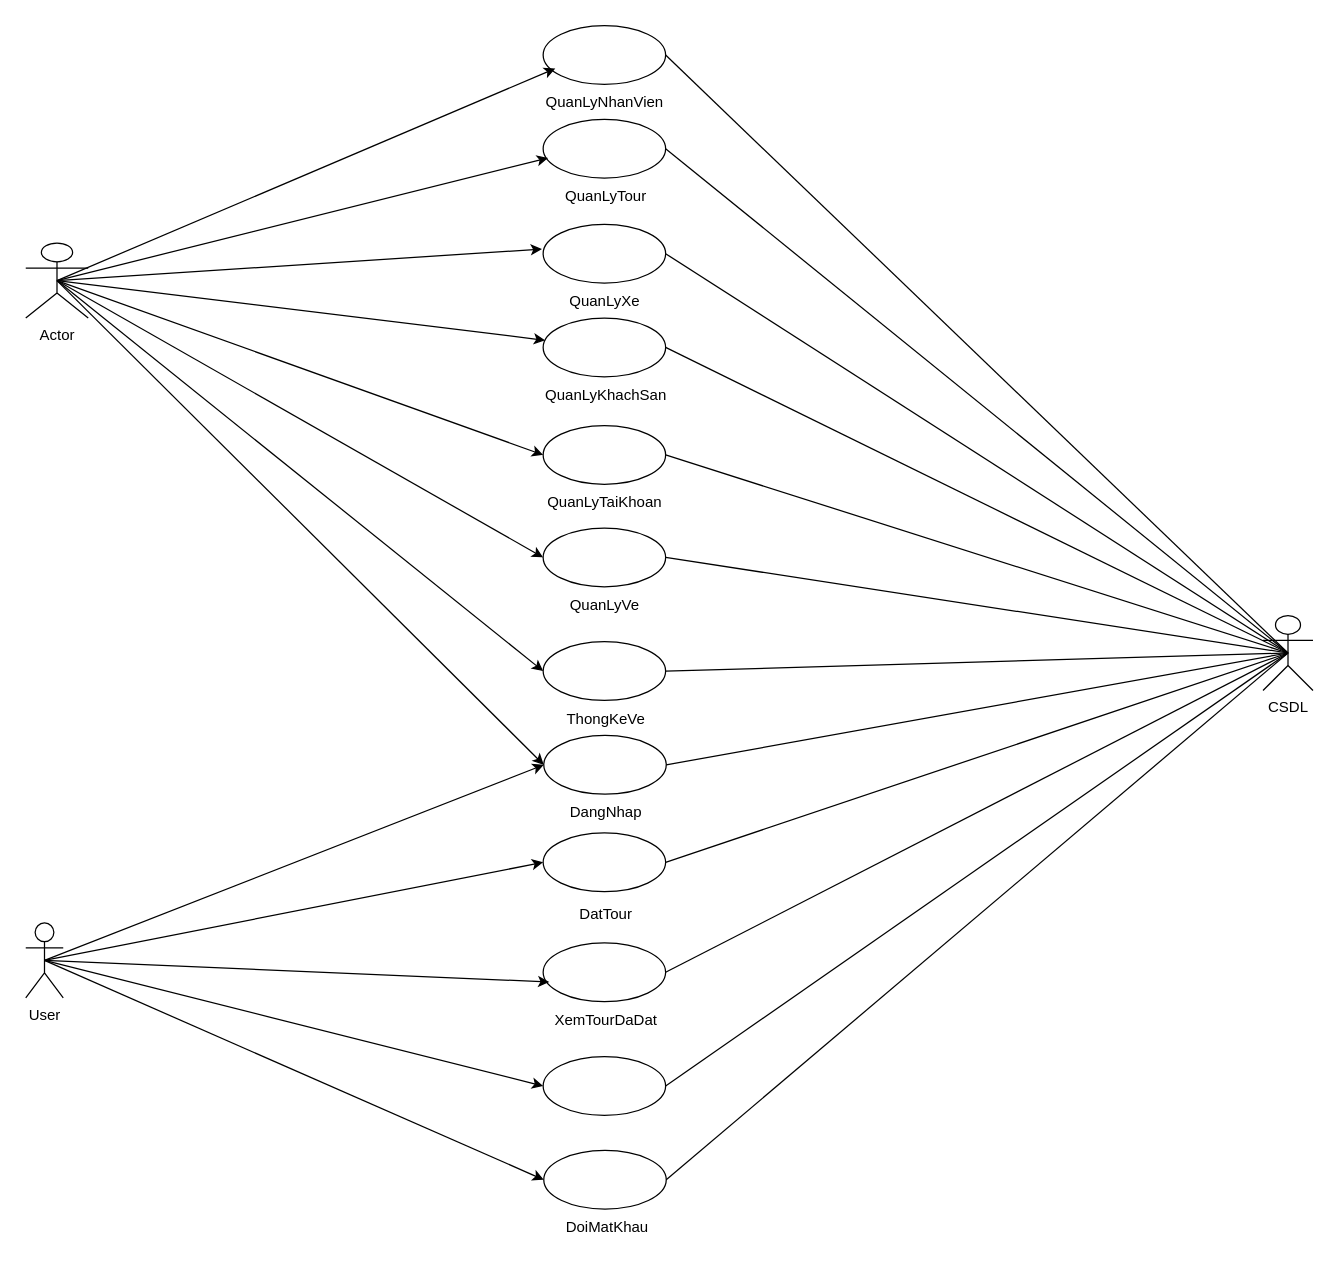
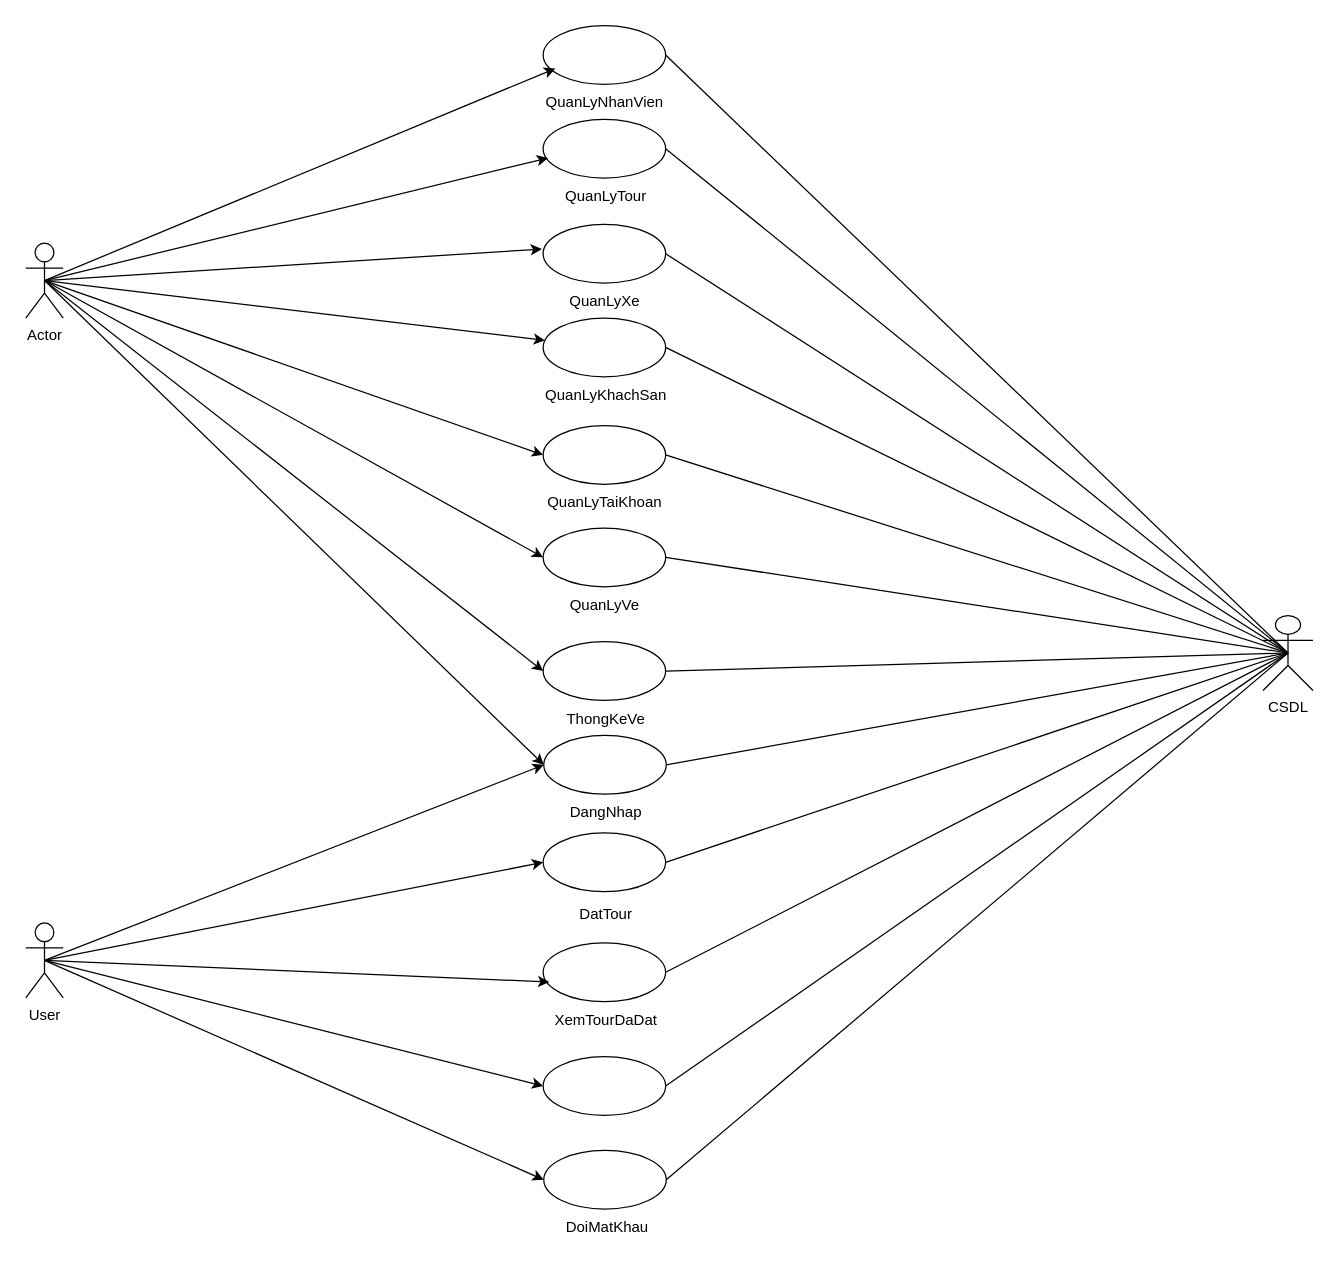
- <mxCell id="34" value="Actor" style="shape=umlActor;verticalLabelPosition=bottom;verticalAlign=top;html=1;outlineConnect=0;" vertex="1" parent="1"><mxGeometry x="20" y="194" width="50" height="60" as="geometry" /></mxCell>
+ <mxCell id="34" value="Actor" style="shape=umlActor;verticalLabelPosition=bottom;verticalAlign=top;html=1;outlineConnect=0;" vertex="1" parent="1"><mxGeometry x="20" y="194" width="30" height="60" as="geometry" /></mxCell>
